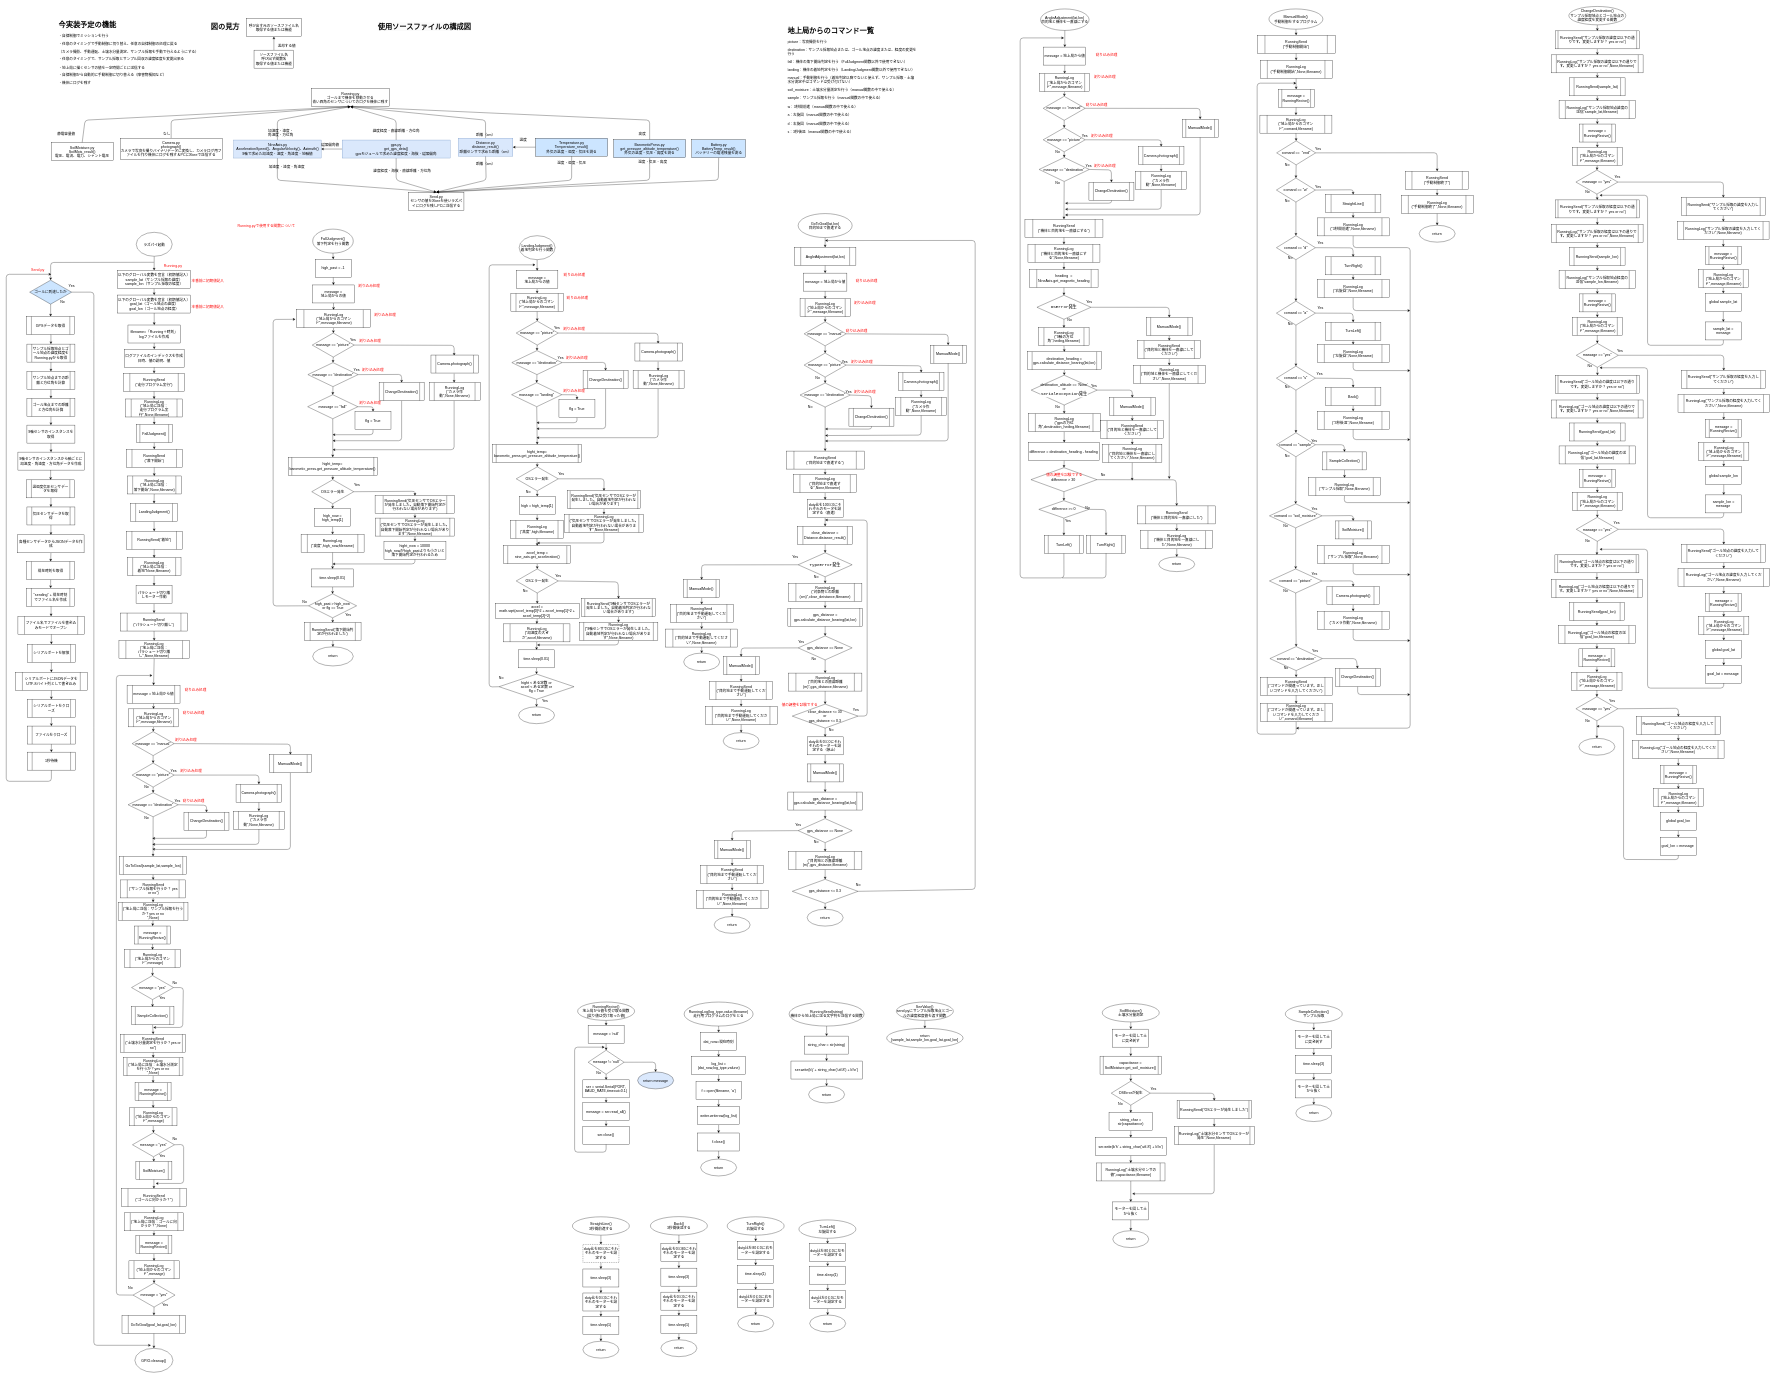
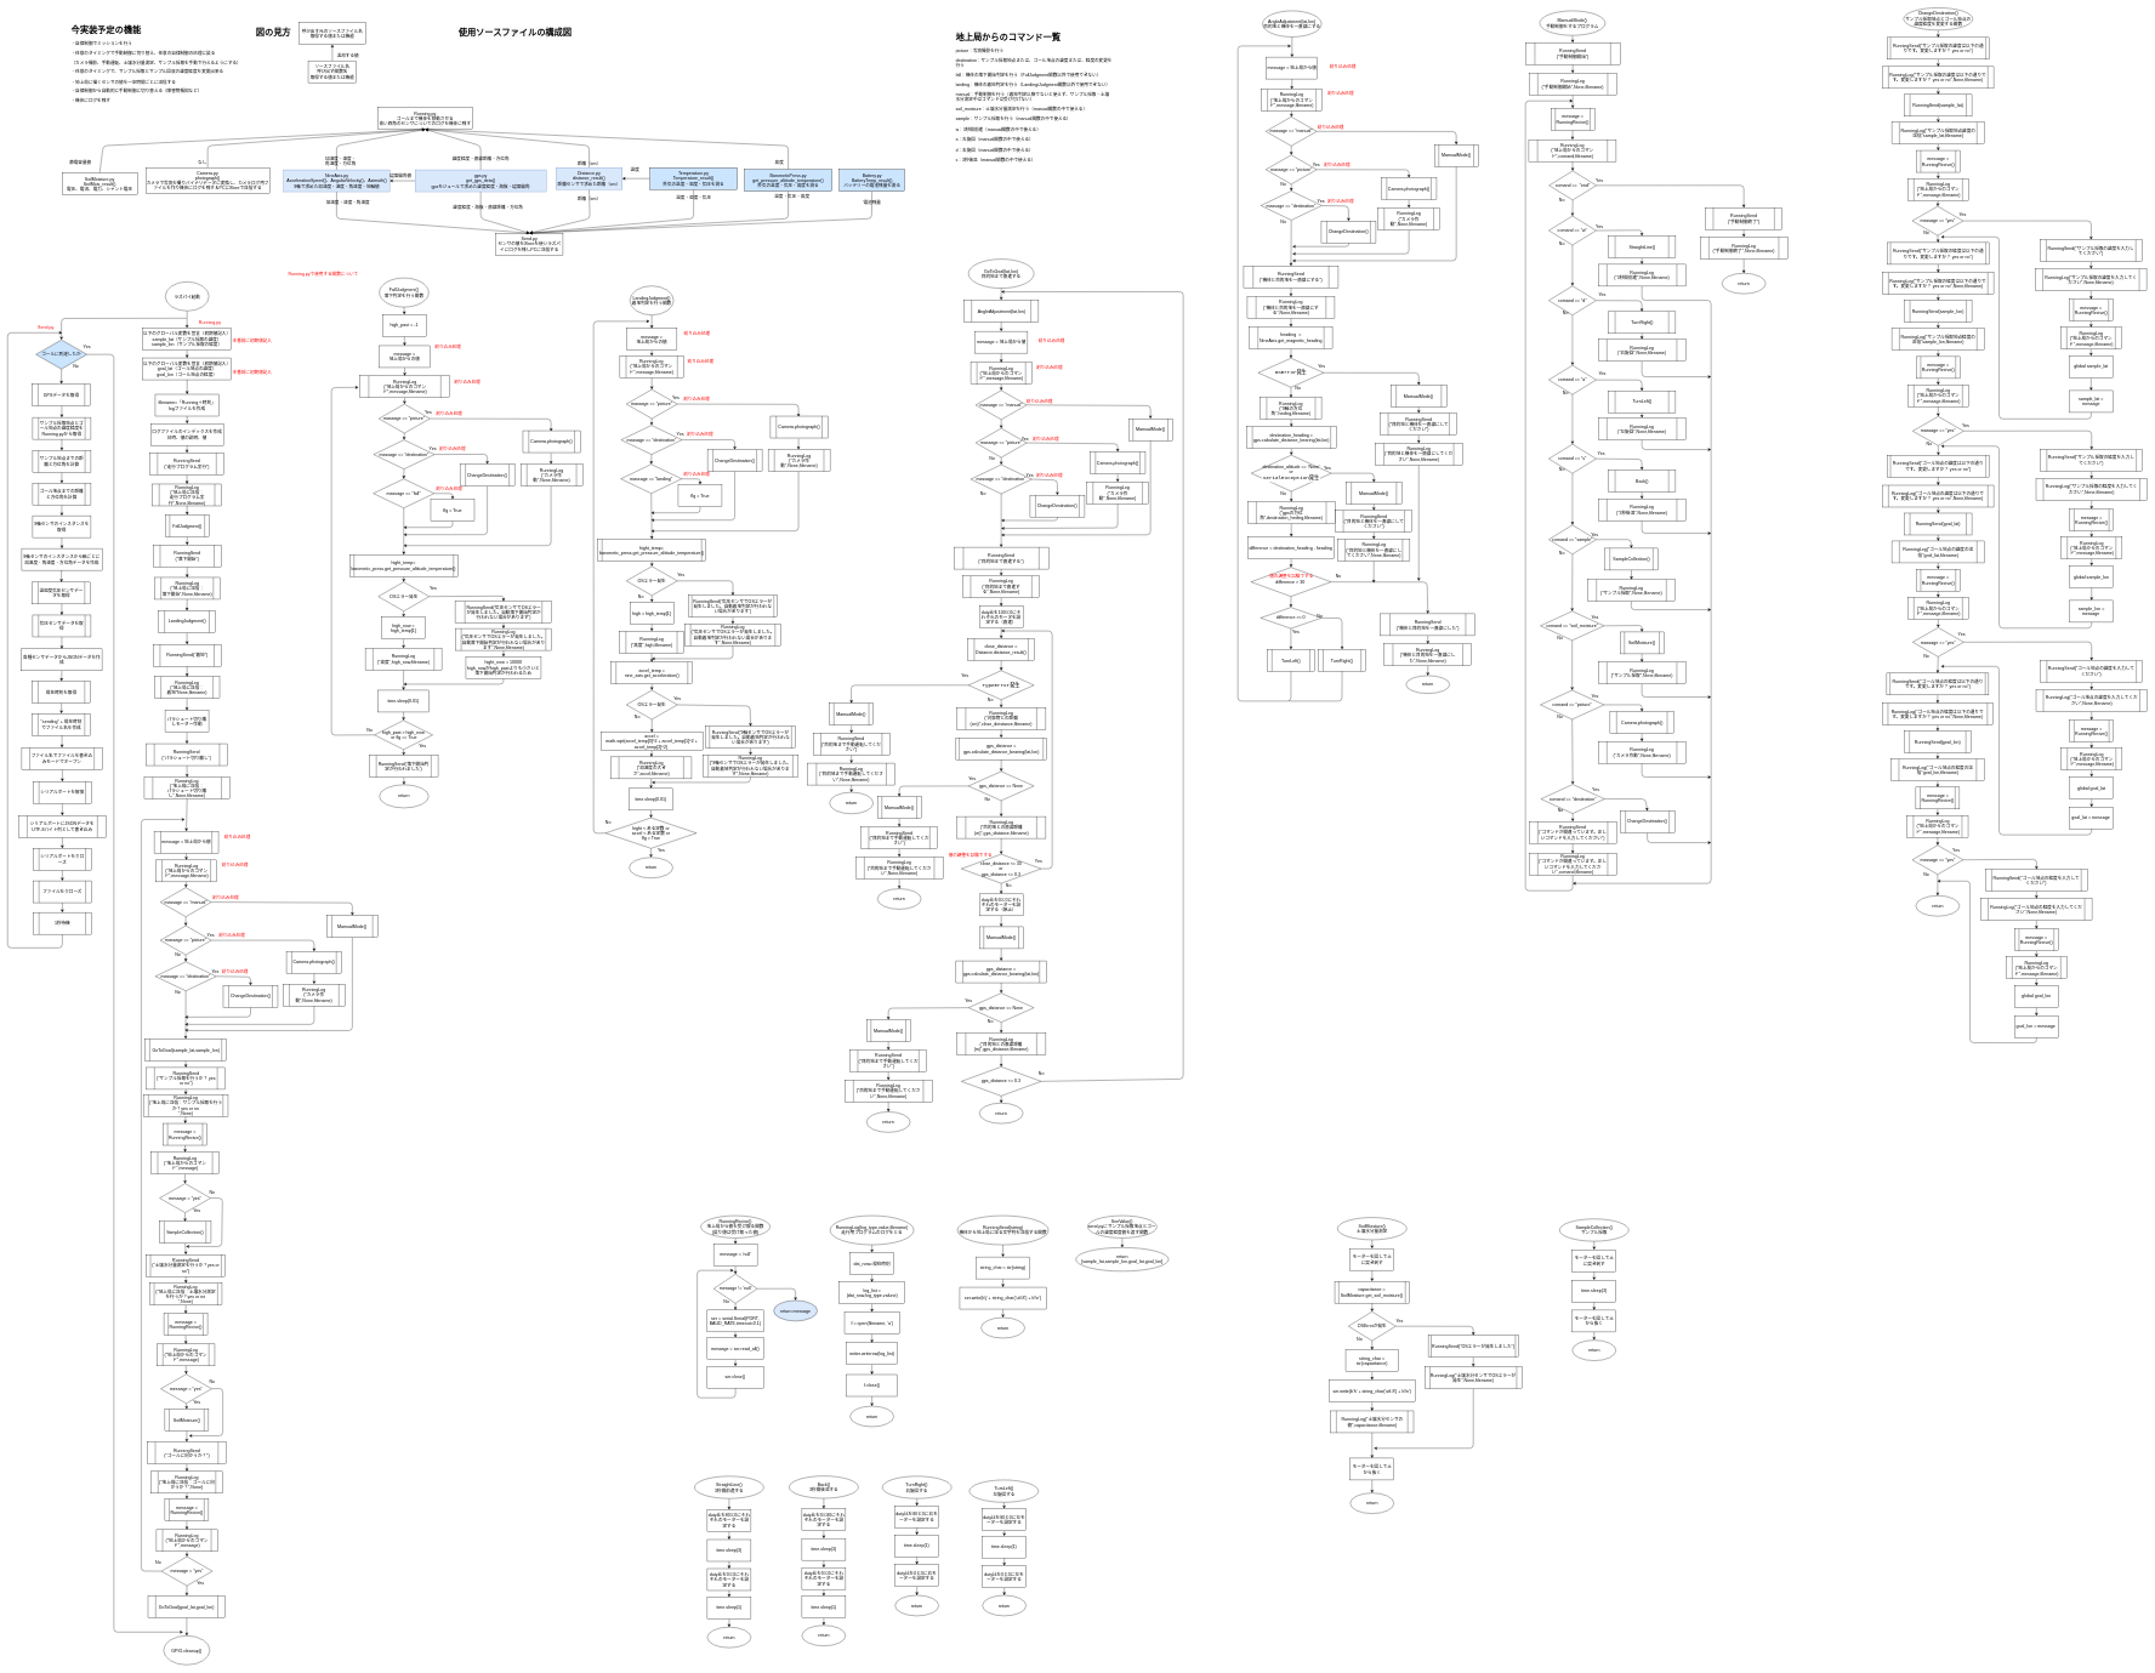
+ <mxCell id="44" value="電池残量" style="text;html=1;align=center;verticalAlign=middle;resizable=0;points=[];autosize=1;strokeColor=none;fillColor=none;" parent="1" vertex="1"><mxGeometry x="2360" y="539.71" width="70" height="30" as="geometry" /></mxCell>
- <mxCell id="517" value="duty比を80と0にそれぞれのモーターを設定する" style="rounded=0;whiteSpace=wrap;html=1;dashed=1;" parent="1" vertex="1"><mxGeometry x="1942.52" y="4147.4" width="120" height="60" as="geometry" /></mxCell>
+ <mxCell id="517" value="duty比を80と0にそれぞれのモーターを設定する" style="rounded=0;whiteSpace=wrap;html=1;" parent="1" vertex="1"><mxGeometry x="1942.52" y="4147.4" width="120" height="60" as="geometry" /></mxCell>
